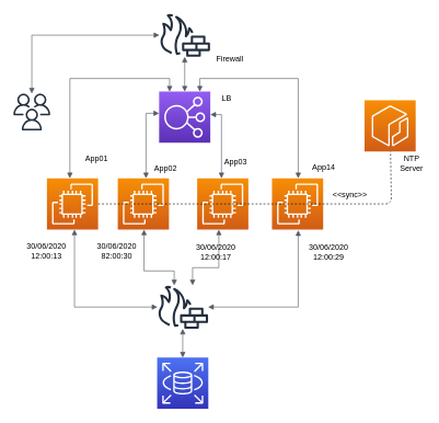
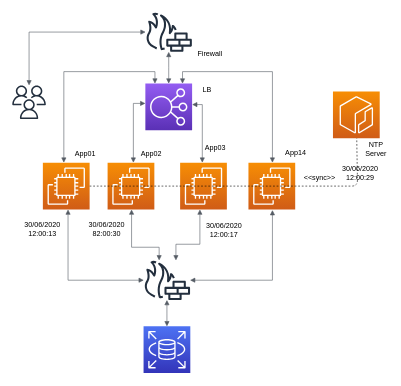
- <mxCell id="32" value="App01" style="text;html=1;strokeColor=none;fillColor=none;align=center;verticalAlign=middle;whiteSpace=wrap;rounded=0;" vertex="1" parent="1"><mxGeometry x="127" y="231" width="40" height="20" as="geometry" /></mxCell>
+ <mxCell id="32" value="App01" style="text;html=1;strokeColor=none;fillColor=none;align=center;verticalAlign=middle;whiteSpace=wrap;rounded=0;" vertex="1" parent="1"><mxGeometry x="122" y="246" width="40" height="20" as="geometry" /></mxCell>
- <mxCell id="24" value="30/06/2020 12:00:17" style="text;html=1;strokeColor=none;fillColor=none;align=center;verticalAlign=middle;whiteSpace=wrap;rounded=0;" vertex="1" parent="1"><mxGeometry x="295" y="362" width="67" height="43" as="geometry" /></mxCell>
+ <mxCell id="24" value="30/06/2020 12:00:17" style="text;html=1;strokeColor=none;fillColor=none;align=center;verticalAlign=middle;whiteSpace=wrap;rounded=0;" vertex="1" parent="1"><mxGeometry x="340" y="362" width="67" height="43" as="geometry" /></mxCell>
- <mxCell id="25" value="30/06/2020 12:00:29" style="text;html=1;strokeColor=none;fillColor=none;align=center;verticalAlign=middle;whiteSpace=wrap;rounded=0;" vertex="1" parent="1"><mxGeometry x="467" y="362" width="67" height="43" as="geometry" /></mxCell>
+ <mxCell id="25" value="30/06/2020 12:00:29" style="text;html=1;strokeColor=none;fillColor=none;align=center;verticalAlign=middle;whiteSpace=wrap;rounded=0;" vertex="1" parent="1"><mxGeometry x="567" y="267" width="67" height="43" as="geometry" /></mxCell>
